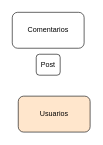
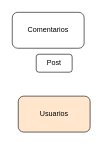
- <mxCell id="2" value="Post" style="rounded=1;whiteSpace=wrap;html=1;" vertex="1" parent="1"><mxGeometry x="60" y="90" width="40" height="35" as="geometry" /></mxCell>
+ <mxCell id="2" value="Post" style="rounded=1;whiteSpace=wrap;html=1;" vertex="1" parent="1"><mxGeometry x="60" y="90" width="60" height="30" as="geometry" /></mxCell>
